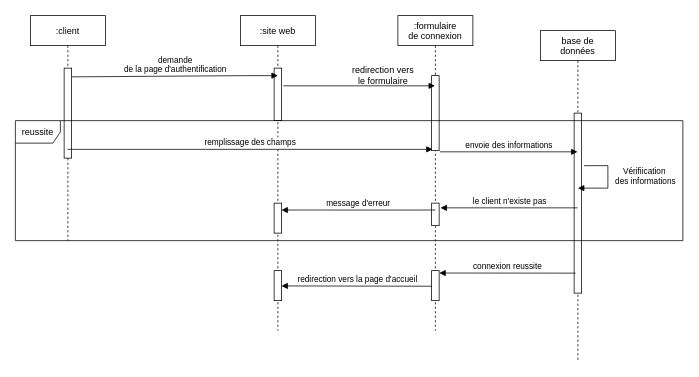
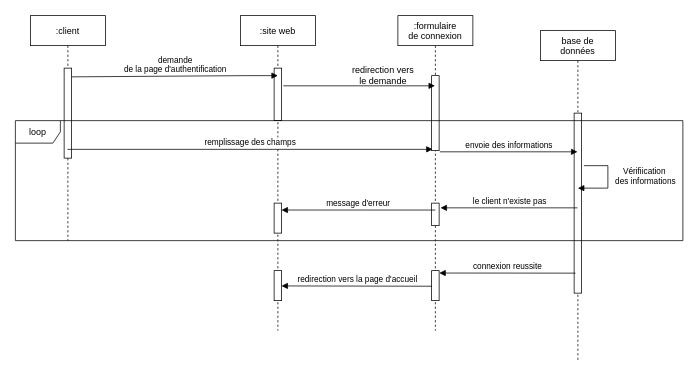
- <mxCell id="19" value="redirection vers &lt;br&gt;le formulaire" style="text;html=1;align=center;verticalAlign=middle;resizable=0;points=[];autosize=1;strokeColor=none;fillColor=none;" parent="1" vertex="1"><mxGeometry x="460" y="85" width="100" height="30" as="geometry" /></mxCell>
+ <mxCell id="19" value="redirection vers &lt;br&gt;le demande" style="text;html=1;align=center;verticalAlign=middle;resizable=0;points=[];autosize=1;strokeColor=none;fillColor=none;" parent="1" vertex="1"><mxGeometry x="460" y="85" width="100" height="30" as="geometry" /></mxCell>
- <mxCell id="23" value="reussite" style="shape=umlFrame;whiteSpace=wrap;html=1;" vertex="1" parent="1"><mxGeometry x="20" y="160" width="890" height="160" as="geometry" /></mxCell>
+ <mxCell id="23" value="loop" style="shape=umlFrame;whiteSpace=wrap;html=1;" vertex="1" parent="1"><mxGeometry x="20" y="160" width="890" height="160" as="geometry" /></mxCell>
